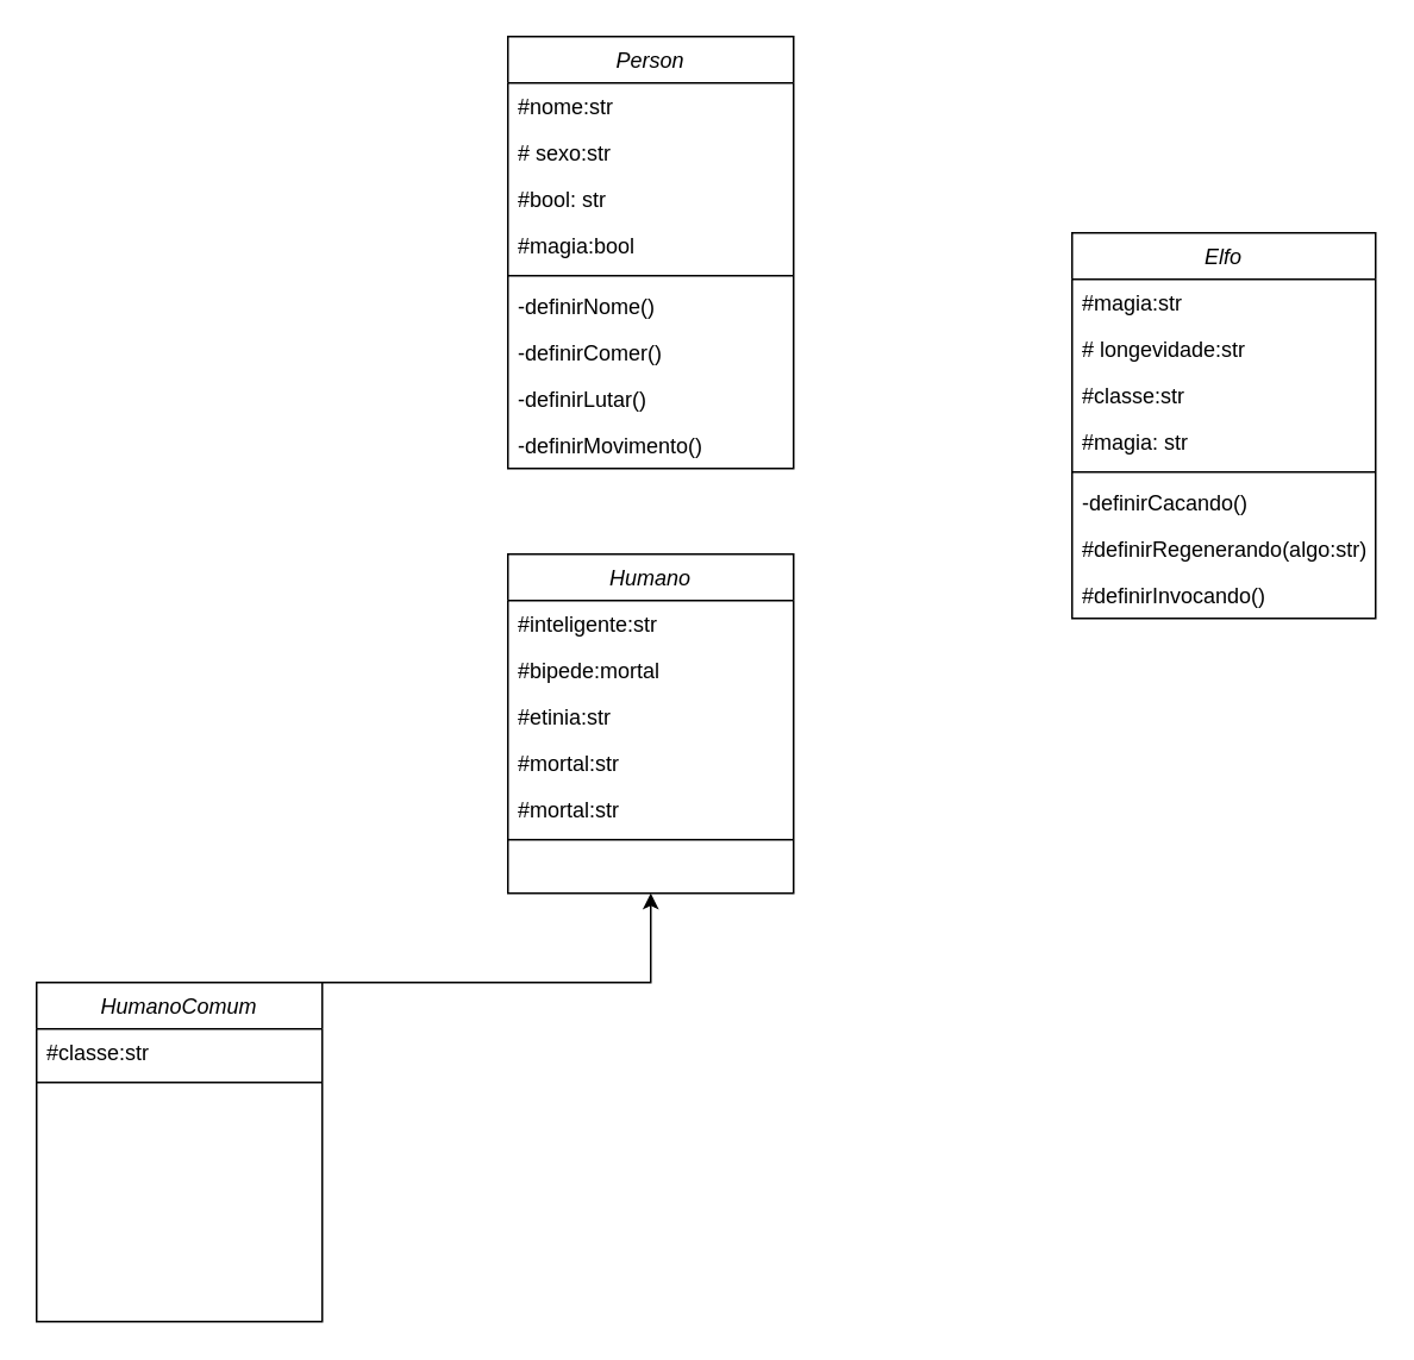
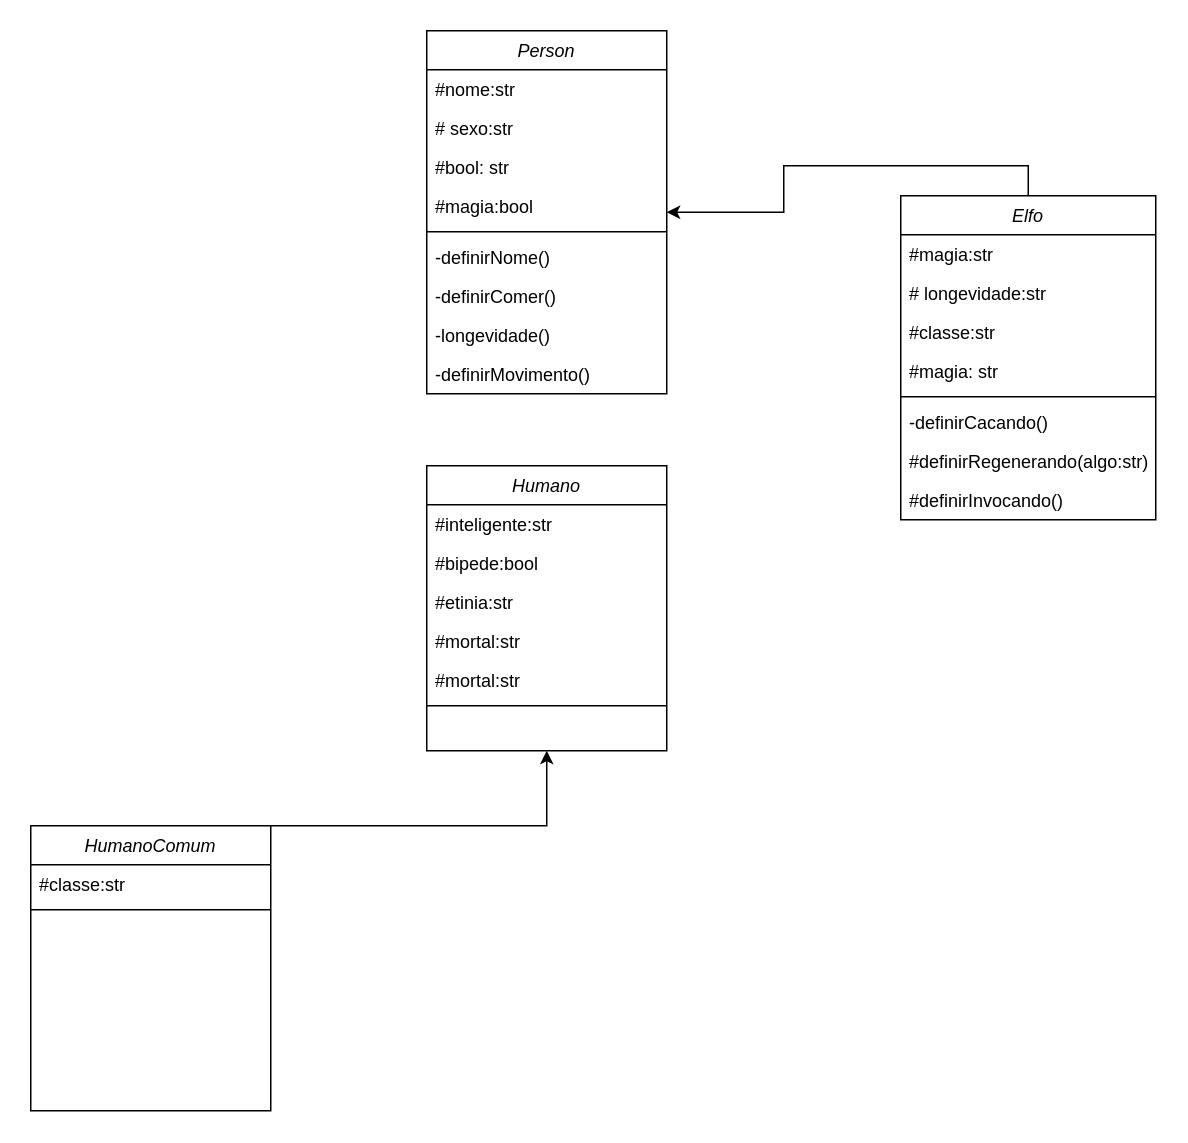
+ <mxCell id="2" value="" style="edgeStyle=orthogonalEdgeStyle;rounded=0;orthogonalLoop=1;jettySize=auto;html=1;exitX=0.5;exitY=0;exitDx=0;exitDy=0;" edge="1" parent="1" source="20" target="3"><mxGeometry relative="1" as="geometry"><mxPoint x="270" y="280" as="targetPoint" /></mxGeometry></mxCell>
- <mxCell id="11" value="-definirLutar()" style="text;align=left;verticalAlign=top;spacingLeft=4;spacingRight=4;overflow=hidden;rotatable=0;points=[[0,0.5],[1,0.5]];portConstraint=eastwest;" vertex="1" parent="3"><mxGeometry y="190" width="160" height="26" as="geometry" /></mxCell>
+ <mxCell id="11" value="-longevidade()" style="text;align=left;verticalAlign=top;spacingLeft=4;spacingRight=4;overflow=hidden;rotatable=0;points=[[0,0.5],[1,0.5]];portConstraint=eastwest;" vertex="1" parent="3"><mxGeometry y="190" width="160" height="26" as="geometry" /></mxCell>
- <mxCell id="15" value="#bipede:mortal" style="text;align=left;verticalAlign=top;spacingLeft=4;spacingRight=4;overflow=hidden;rotatable=0;points=[[0,0.5],[1,0.5]];portConstraint=eastwest;" vertex="1" parent="13"><mxGeometry y="52" width="160" height="26" as="geometry" /></mxCell>
+ <mxCell id="15" value="#bipede:bool" style="text;align=left;verticalAlign=top;spacingLeft=4;spacingRight=4;overflow=hidden;rotatable=0;points=[[0,0.5],[1,0.5]];portConstraint=eastwest;" vertex="1" parent="13"><mxGeometry y="52" width="160" height="26" as="geometry" /></mxCell>
